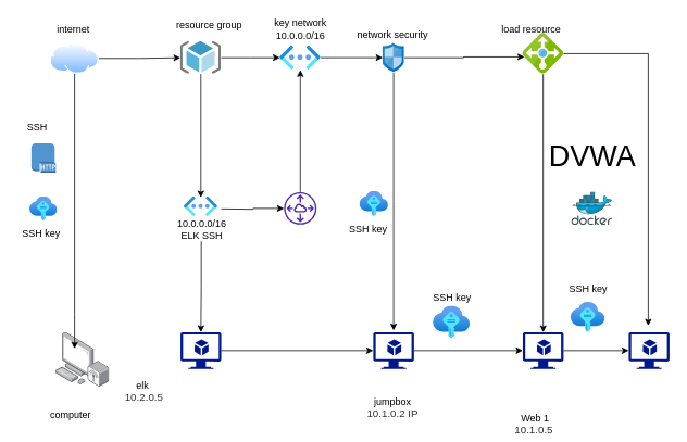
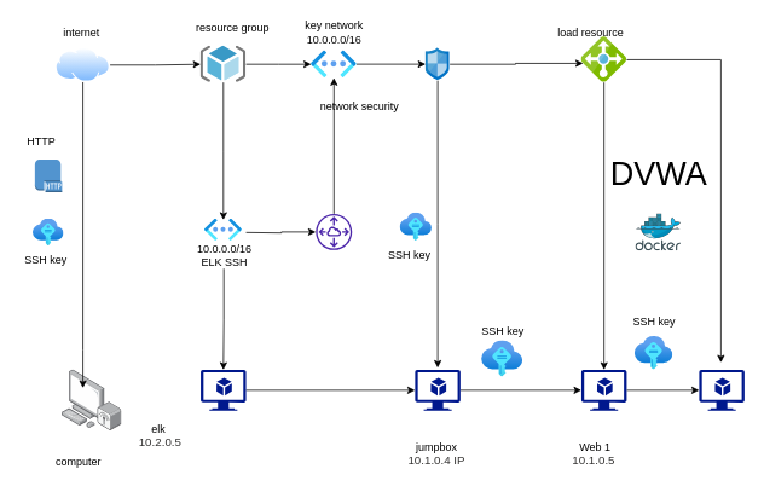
- <mxCell id="34" value="network security" style="text;html=1;align=center;verticalAlign=middle;resizable=0;points=[];autosize=1;strokeColor=none;fillColor=none;" vertex="1" parent="1"><mxGeometry x="431" y="31.88" width="100" height="20" as="geometry" /></mxCell>
+ <mxCell id="34" value="network security" style="text;html=1;align=center;verticalAlign=middle;resizable=0;points=[];autosize=1;strokeColor=none;fillColor=none;" vertex="1" parent="1"><mxGeometry x="346" y="106.88" width="100" height="20" as="geometry" /></mxCell>
- <mxCell id="31" value="SSH" style="text;html=1;align=center;verticalAlign=middle;resizable=0;points=[];autosize=1;strokeColor=none;fillColor=none;" vertex="1" parent="1"><mxGeometry x="20" y="145" width="50" height="20" as="geometry" /></mxCell>
+ <mxCell id="31" value="HTTP" style="text;html=1;align=center;verticalAlign=middle;resizable=0;points=[];autosize=1;strokeColor=none;fillColor=none;" vertex="1" parent="1"><mxGeometry x="20" y="145" width="50" height="20" as="geometry" /></mxCell>
- <mxCell id="36" value="jumpbox&lt;br&gt;&lt;span style=&quot;color: rgb(50 , 49 , 48) ; font-family: &amp;#34;az_ea_font&amp;#34; , &amp;#34;segoe ui&amp;#34; , &amp;#34;az_font&amp;#34; , , , &amp;#34;blinkmacsystemfont&amp;#34; , &amp;#34;roboto&amp;#34; , &amp;#34;oxygen&amp;#34; , &amp;#34;ubuntu&amp;#34; , &amp;#34;cantarell&amp;#34; , &amp;#34;open sans&amp;#34; , &amp;#34;helvetica neue&amp;#34; , sans-serif ; font-size: 13px ; background-color: rgb(255 , 255 , 255)&quot;&gt;10.1.0.2 IP&lt;/span&gt;" style="text;html=1;align=center;verticalAlign=middle;resizable=0;points=[];autosize=1;strokeColor=none;fillColor=none;" vertex="1" parent="1"><mxGeometry x="441" y="485" width="80" height="30" as="geometry" /></mxCell>
+ <mxCell id="36" value="jumpbox&lt;br&gt;&lt;span style=&quot;color: rgb(50 , 49 , 48) ; font-family: &amp;#34;az_ea_font&amp;#34; , &amp;#34;segoe ui&amp;#34; , &amp;#34;az_font&amp;#34; , , , &amp;#34;blinkmacsystemfont&amp;#34; , &amp;#34;roboto&amp;#34; , &amp;#34;oxygen&amp;#34; , &amp;#34;ubuntu&amp;#34; , &amp;#34;cantarell&amp;#34; , &amp;#34;open sans&amp;#34; , &amp;#34;helvetica neue&amp;#34; , sans-serif ; font-size: 13px ; background-color: rgb(255 , 255 , 255)&quot;&gt;10.1.0.4 IP&lt;/span&gt;" style="text;html=1;align=center;verticalAlign=middle;resizable=0;points=[];autosize=1;strokeColor=none;fillColor=none;" vertex="1" parent="1"><mxGeometry x="441" y="485" width="80" height="30" as="geometry" /></mxCell>
- <mxCell id="37" value="Web 1&lt;br&gt;&lt;span style=&quot;color: rgb(50 , 49 , 48) ; font-family: &amp;#34;az_ea_font&amp;#34; , &amp;#34;segoe ui&amp;#34; , &amp;#34;az_font&amp;#34; , , , &amp;#34;blinkmacsystemfont&amp;#34; , &amp;#34;roboto&amp;#34; , &amp;#34;oxygen&amp;#34; , &amp;#34;ubuntu&amp;#34; , &amp;#34;cantarell&amp;#34; , &amp;#34;open sans&amp;#34; , &amp;#34;helvetica neue&amp;#34; , sans-serif ; font-size: 13px ; background-color: rgb(255 , 255 , 255)&quot;&gt;10.1.0.5&lt;/span&gt;&amp;nbsp;" style="text;html=1;align=center;verticalAlign=middle;resizable=0;points=[];autosize=1;strokeColor=none;fillColor=none;" vertex="1" parent="1"><mxGeometry x="621" y="505" width="70" height="30" as="geometry" /></mxCell>
+ <mxCell id="37" value="Web 1&lt;br&gt;&lt;span style=&quot;color: rgb(50 , 49 , 48) ; font-family: &amp;#34;az_ea_font&amp;#34; , &amp;#34;segoe ui&amp;#34; , &amp;#34;az_font&amp;#34; , , , &amp;#34;blinkmacsystemfont&amp;#34; , &amp;#34;roboto&amp;#34; , &amp;#34;oxygen&amp;#34; , &amp;#34;ubuntu&amp;#34; , &amp;#34;cantarell&amp;#34; , &amp;#34;open sans&amp;#34; , &amp;#34;helvetica neue&amp;#34; , sans-serif ; font-size: 13px ; background-color: rgb(255 , 255 , 255)&quot;&gt;10.1.0.5&lt;/span&gt;&amp;nbsp;" style="text;html=1;align=center;verticalAlign=middle;resizable=0;points=[];autosize=1;strokeColor=none;fillColor=none;" vertex="1" parent="1"><mxGeometry x="621" y="485" width="70" height="30" as="geometry" /></mxCell>
